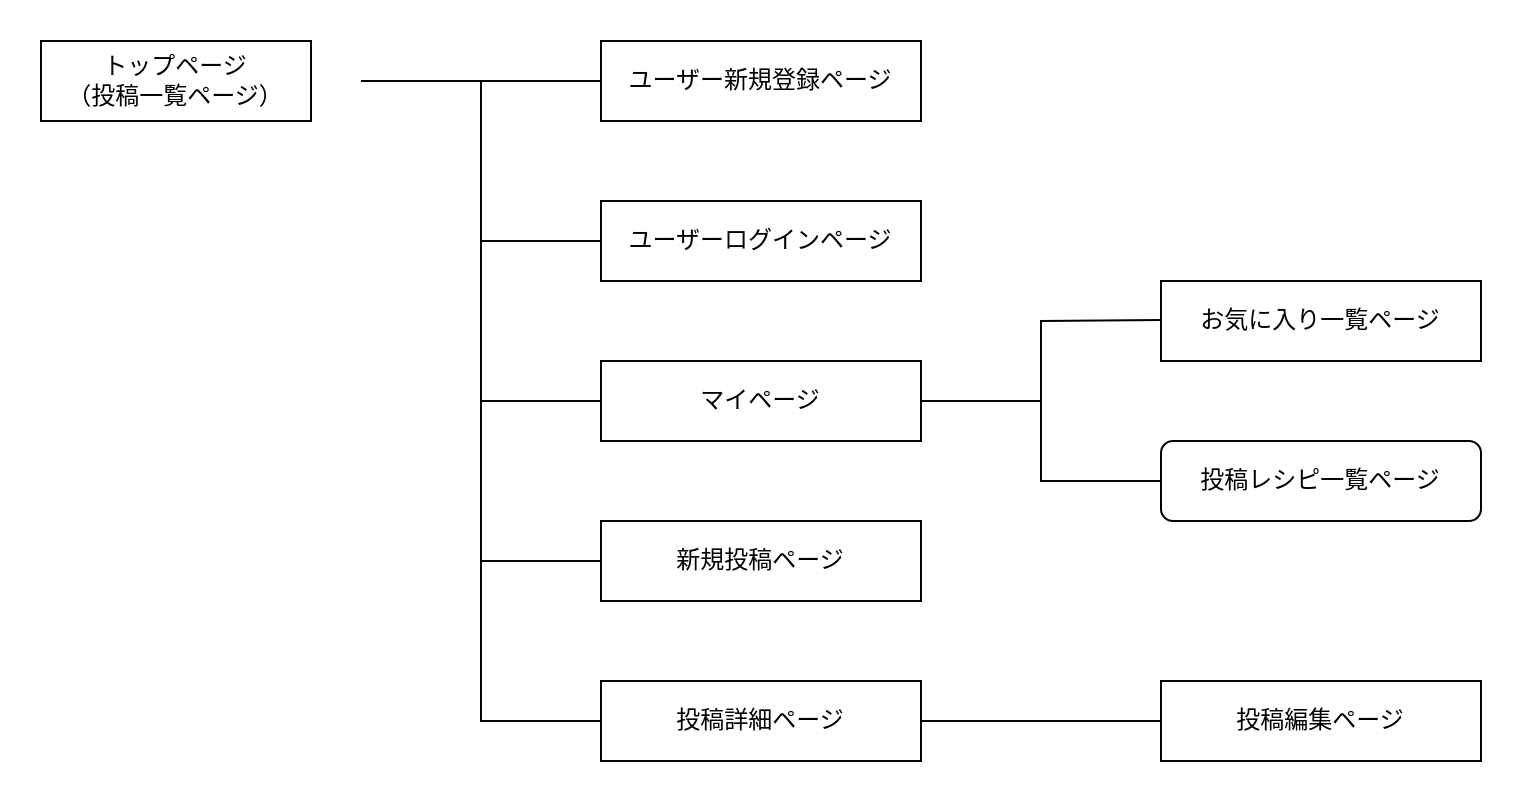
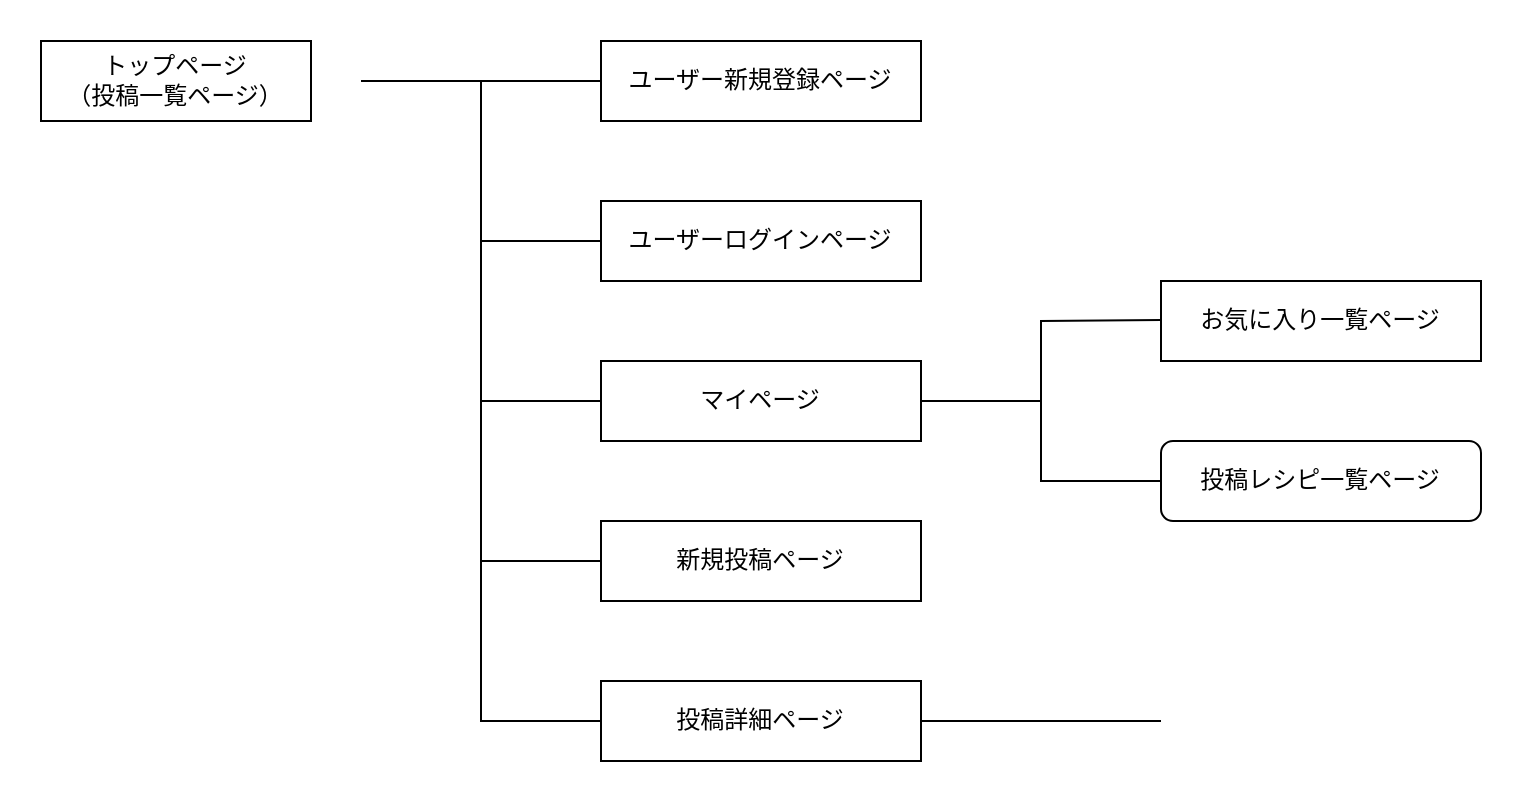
- <mxCell id="10" value="投稿編集ページ" style="whiteSpace=wrap;html=1;align=center;" vertex="1" parent="1"><mxGeometry x="580" y="340" width="160" height="40" as="geometry" /></mxCell>
